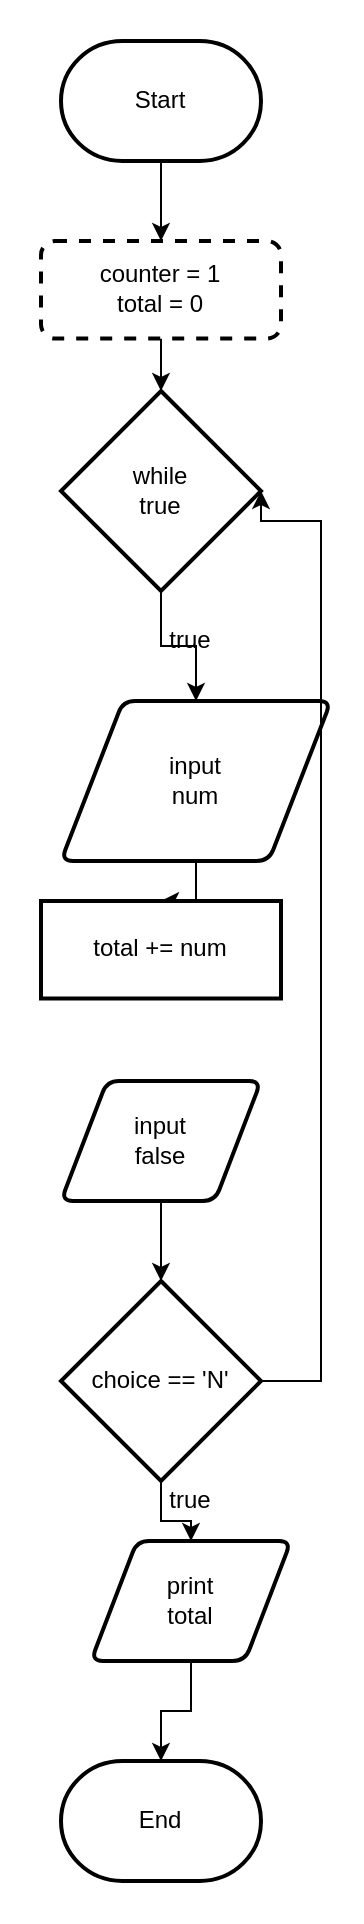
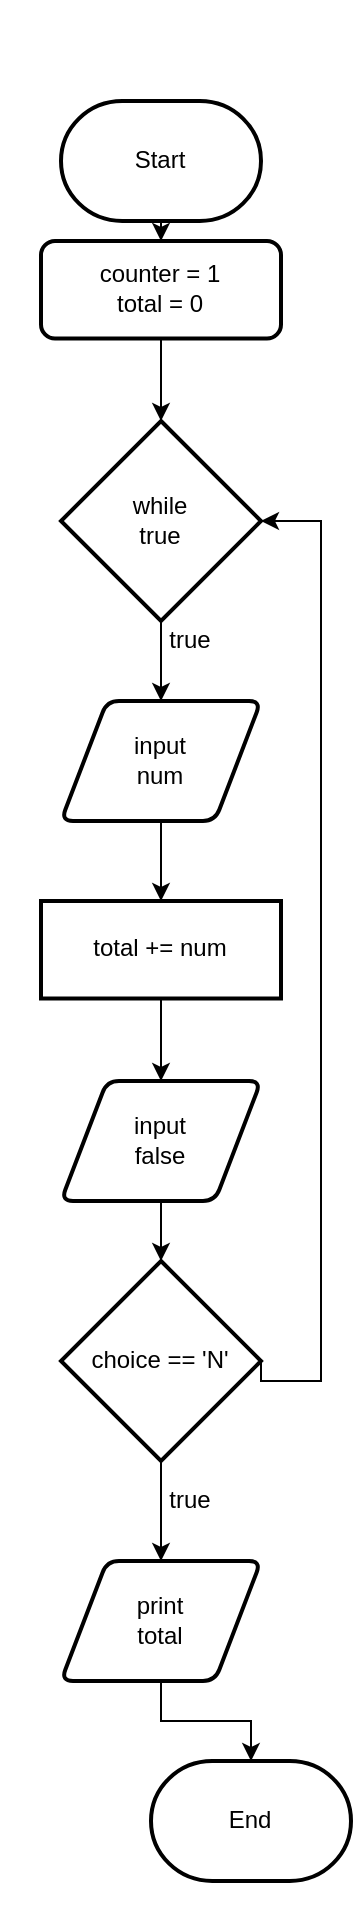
- <mxCell id="3" value="&lt;div&gt;Start&lt;/div&gt;" style="strokeWidth=2;html=1;shape=mxgraph.flowchart.terminator;whiteSpace=wrap;" vertex="1" parent="1"><mxGeometry x="30" y="20" width="100" height="60" as="geometry" /></mxCell>
+ <mxCell id="3" value="&lt;div&gt;Start&lt;/div&gt;" style="strokeWidth=2;html=1;shape=mxgraph.flowchart.terminator;whiteSpace=wrap;" vertex="1" parent="1"><mxGeometry x="30" y="50" width="100" height="60" as="geometry" /></mxCell>
- <mxCell id="9" value="counter = 1&lt;br&gt;total = 0" style="rounded=1;whiteSpace=wrap;html=1;absoluteArcSize=1;arcSize=14;strokeWidth=2;dashed=1;" vertex="1" parent="1"><mxGeometry x="20" y="120" width="120" height="48.75" as="geometry" /></mxCell>
+ <mxCell id="9" value="counter = 1&lt;br&gt;total = 0" style="rounded=1;whiteSpace=wrap;html=1;absoluteArcSize=1;arcSize=14;strokeWidth=2;" vertex="1" parent="1"><mxGeometry x="20" y="120" width="120" height="48.75" as="geometry" /></mxCell>
- <mxCell id="13" value="&lt;div&gt;while&lt;/div&gt;&lt;div&gt;true&lt;/div&gt;" style="strokeWidth=2;html=1;shape=mxgraph.flowchart.decision;whiteSpace=wrap;" vertex="1" parent="1"><mxGeometry x="30" y="195" width="100" height="100" as="geometry" /></mxCell>
+ <mxCell id="13" value="&lt;div&gt;while&lt;/div&gt;&lt;div&gt;true&lt;/div&gt;" style="strokeWidth=2;html=1;shape=mxgraph.flowchart.decision;whiteSpace=wrap;" vertex="1" parent="1"><mxGeometry x="30" y="210" width="100" height="100" as="geometry" /></mxCell>
- <mxCell id="7" value="&lt;div&gt;input&lt;/div&gt;&lt;div&gt;num&lt;br&gt;&lt;/div&gt;" style="shape=parallelogram;html=1;strokeWidth=2;perimeter=parallelogramPerimeter;whiteSpace=wrap;rounded=1;arcSize=12;size=0.23;" vertex="1" parent="1"><mxGeometry x="30" y="350" width="135" height="80" as="geometry" /></mxCell>
+ <mxCell id="7" value="&lt;div&gt;input&lt;/div&gt;&lt;div&gt;num&lt;br&gt;&lt;/div&gt;" style="shape=parallelogram;html=1;strokeWidth=2;perimeter=parallelogramPerimeter;whiteSpace=wrap;rounded=1;arcSize=12;size=0.23;" vertex="1" parent="1"><mxGeometry x="30" y="350" width="100" height="60" as="geometry" /></mxCell>
+ <mxCell id="10" value="" style="edgeStyle=orthogonalEdgeStyle;rounded=0;orthogonalLoop=1;jettySize=auto;html=1;" edge="1" parent="1" source="11" target="15"><mxGeometry relative="1" as="geometry" /></mxCell>
- <mxCell id="18" value="choice == 'N'" style="strokeWidth=2;html=1;shape=mxgraph.flowchart.decision;whiteSpace=wrap;" vertex="1" parent="1"><mxGeometry x="30" y="640" width="100" height="100" as="geometry" /></mxCell>
+ <mxCell id="18" value="choice == 'N'" style="strokeWidth=2;html=1;shape=mxgraph.flowchart.decision;whiteSpace=wrap;" vertex="1" parent="1"><mxGeometry x="30" y="630" width="100" height="100" as="geometry" /></mxCell>
- <mxCell id="20" value="&lt;div&gt;print&lt;/div&gt;&lt;div&gt;total&lt;br&gt;&lt;/div&gt;" style="shape=parallelogram;html=1;strokeWidth=2;perimeter=parallelogramPerimeter;whiteSpace=wrap;rounded=1;arcSize=12;size=0.23;" vertex="1" parent="1"><mxGeometry x="45" y="770" width="100" height="60" as="geometry" /></mxCell>
+ <mxCell id="20" value="&lt;div&gt;print&lt;/div&gt;&lt;div&gt;total&lt;br&gt;&lt;/div&gt;" style="shape=parallelogram;html=1;strokeWidth=2;perimeter=parallelogramPerimeter;whiteSpace=wrap;rounded=1;arcSize=12;size=0.23;" vertex="1" parent="1"><mxGeometry x="30" y="780" width="100" height="60" as="geometry" /></mxCell>
- <mxCell id="4" value="End" style="strokeWidth=2;html=1;shape=mxgraph.flowchart.terminator;whiteSpace=wrap;" vertex="1" parent="1"><mxGeometry x="30" y="880" width="100" height="60" as="geometry" /></mxCell>
+ <mxCell id="4" value="End" style="strokeWidth=2;html=1;shape=mxgraph.flowchart.terminator;whiteSpace=wrap;" vertex="1" parent="1"><mxGeometry x="75" y="880" width="100" height="60" as="geometry" /></mxCell>
